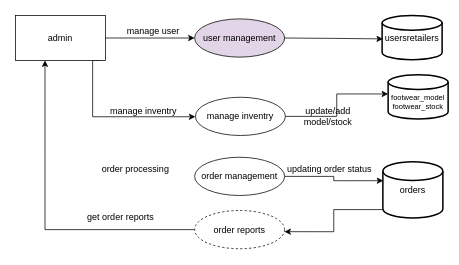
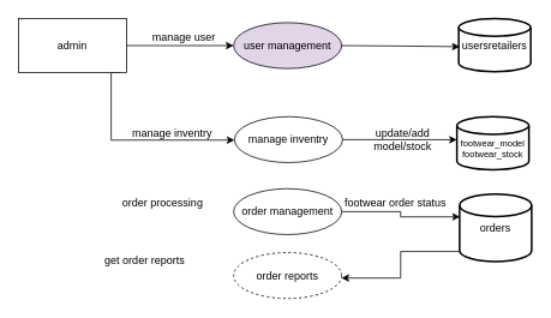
- <mxCell id="8" value="&lt;div&gt;&lt;br&gt;&lt;/div&gt;&lt;div&gt;footwear_model&lt;/div&gt;footwear_stock" style="strokeWidth=2;html=1;shape=mxgraph.flowchart.database;whiteSpace=wrap;fontSize=10;" vertex="1" parent="1"><mxGeometry x="517" y="99" width="80" height="59" as="geometry" /></mxCell>
+ <mxCell id="8" value="&lt;div&gt;&lt;br&gt;&lt;/div&gt;&lt;div&gt;footwear_model&lt;/div&gt;footwear_stock" style="strokeWidth=2;html=1;shape=mxgraph.flowchart.database;whiteSpace=wrap;fontSize=10;" vertex="1" parent="1"><mxGeometry x="507" y="129" width="80" height="59" as="geometry" /></mxCell>
- <mxCell id="18" value="update/add&lt;div&gt;model/stock&lt;/div&gt;" style="text;strokeColor=none;align=center;fillColor=none;html=1;verticalAlign=middle;whiteSpace=wrap;rounded=0;" vertex="1" parent="1"><mxGeometry x="387" y="140" width="100" height="30" as="geometry" /></mxCell>
+ <mxCell id="18" value="update/add&lt;div&gt;model/stock&lt;/div&gt;" style="text;strokeColor=none;align=center;fillColor=none;html=1;verticalAlign=middle;whiteSpace=wrap;rounded=0;" vertex="1" parent="1"><mxGeometry x="397" y="140" width="100" height="30" as="geometry" /></mxCell>
- <mxCell id="20" value="updating order status" style="text;strokeColor=none;align=center;fillColor=none;html=1;verticalAlign=middle;whiteSpace=wrap;rounded=0;" vertex="1" parent="1"><mxGeometry x="375" y="210" width="128" height="30" as="geometry" /></mxCell>
+ <mxCell id="20" value="footwear order status" style="text;strokeColor=none;align=center;fillColor=none;html=1;verticalAlign=middle;whiteSpace=wrap;rounded=0;" vertex="1" parent="1"><mxGeometry x="375" y="210" width="128" height="30" as="geometry" /></mxCell>
- <mxCell id="15" style="edgeStyle=orthogonalEdgeStyle;rounded=0;orthogonalLoop=1;jettySize=auto;html=1;exitX=0;exitY=0.5;exitDx=0;exitDy=0;entryX=0.329;entryY=0.998;entryDx=0;entryDy=0;entryPerimeter=0;" edge="1" parent="1" source="11" target="4"><mxGeometry relative="1" as="geometry" /></mxCell>
